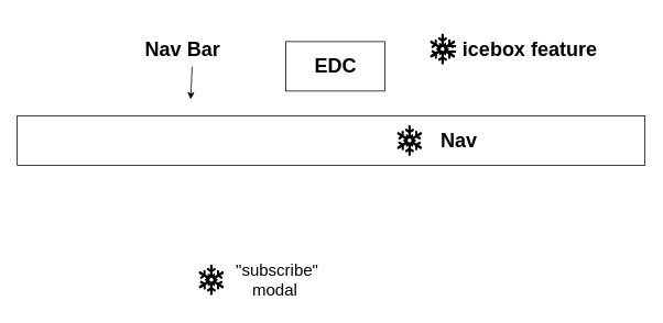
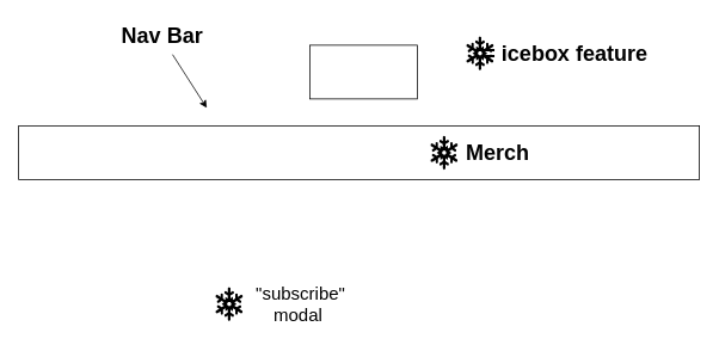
- <mxCell id="5" value="Nav Bar" style="text;strokeColor=none;fillColor=none;html=1;fontSize=24;fontStyle=1;verticalAlign=middle;align=center;" vertex="1" parent="1"><mxGeometry x="170" y="40" width="100" height="40" as="geometry" /></mxCell>
+ <mxCell id="5" value="Nav Bar" style="text;strokeColor=none;fillColor=none;html=1;fontSize=24;fontStyle=1;verticalAlign=middle;align=center;" vertex="1" parent="1"><mxGeometry x="130" width="100" height="40" as="geometry" y="20" /></mxCell>
- <mxCell id="3" value="EDC" style="text;strokeColor=none;fillColor=none;html=1;fontSize=24;fontStyle=1;verticalAlign=middle;align=center;" vertex="1" parent="1"><mxGeometry x="355" y="60" width="100" height="40" as="geometry" /></mxCell>
- <mxCell id="7" value="&lt;font style=&quot;font-size: 24px&quot;&gt;&lt;b&gt;Nav&lt;/b&gt;&lt;/font&gt;" style="text;html=1;strokeColor=none;fillColor=none;align=center;verticalAlign=middle;whiteSpace=wrap;rounded=0;" vertex="1" parent="1"><mxGeometry x="500" y="155" width="110" height="30" as="geometry" /></mxCell>
+ <mxCell id="7" value="&lt;font style=&quot;font-size: 24px&quot;&gt;&lt;b&gt;Merch&lt;/b&gt;&lt;/font&gt;" style="text;html=1;strokeColor=none;fillColor=none;align=center;verticalAlign=middle;whiteSpace=wrap;rounded=0;" vertex="1" parent="1"><mxGeometry x="500" y="155" width="110" height="30" as="geometry" /></mxCell>
